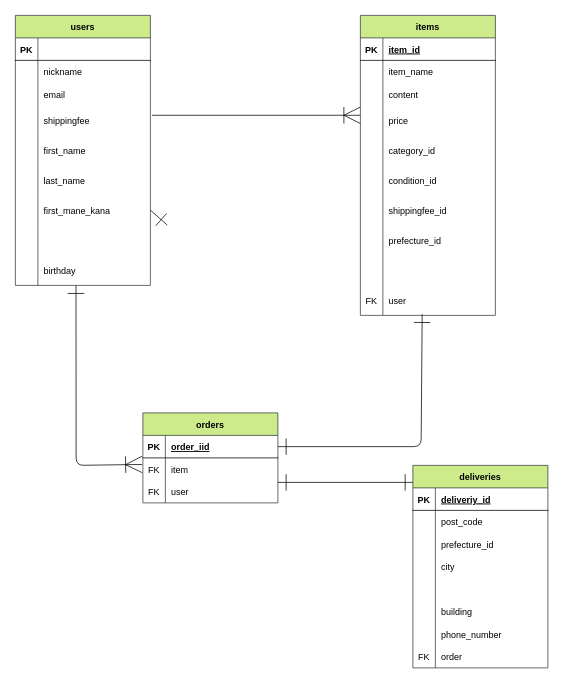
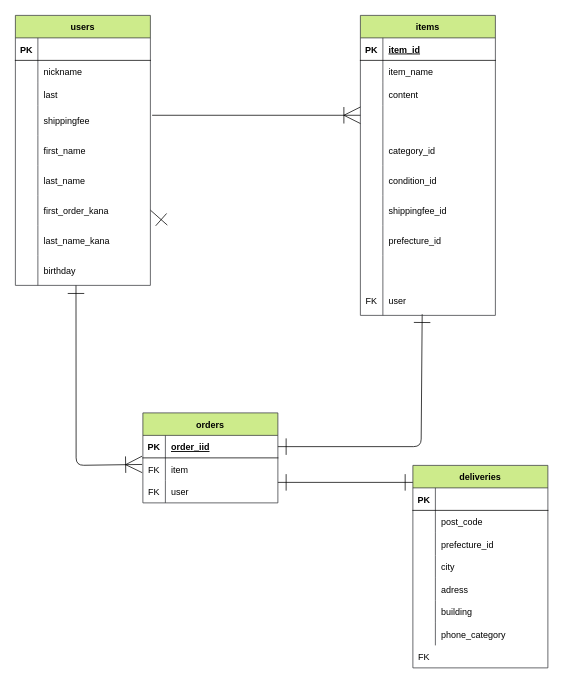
- <mxCell id="54" value="email" style="shape=partialRectangle;connectable=0;fillColor=none;top=0;left=0;bottom=0;right=0;align=left;spacingLeft=6;overflow=hidden;fontColor=#000000;" vertex="1" parent="52"><mxGeometry x="30" width="150" height="30" as="geometry"><mxRectangle width="150" height="30" as="alternateBounds" /></mxGeometry></mxCell>
+ <mxCell id="54" value="last" style="shape=partialRectangle;connectable=0;fillColor=none;top=0;left=0;bottom=0;right=0;align=left;spacingLeft=6;overflow=hidden;fontColor=#000000;" vertex="1" parent="52"><mxGeometry x="30" width="150" height="30" as="geometry"><mxRectangle width="150" height="30" as="alternateBounds" /></mxGeometry></mxCell>
- <mxCell id="28" value="price" style="shape=partialRectangle;connectable=0;fillColor=none;top=0;left=0;bottom=0;right=0;align=left;spacingLeft=6;overflow=hidden;fontColor=#000000;" vertex="1" parent="26"><mxGeometry x="30" width="150" height="40" as="geometry"><mxRectangle width="150" height="40" as="alternateBounds" /></mxGeometry></mxCell>
- <mxCell id="66" value="first_mane_kana" style="shape=partialRectangle;connectable=0;fillColor=none;top=0;left=0;bottom=0;right=0;align=left;spacingLeft=6;overflow=hidden;fontColor=#000000;" vertex="1" parent="64"><mxGeometry x="30" width="150" height="40" as="geometry"><mxRectangle width="150" height="40" as="alternateBounds" /></mxGeometry></mxCell>
+ <mxCell id="66" value="first_order_kana" style="shape=partialRectangle;connectable=0;fillColor=none;top=0;left=0;bottom=0;right=0;align=left;spacingLeft=6;overflow=hidden;fontColor=#000000;" vertex="1" parent="64"><mxGeometry x="30" width="150" height="40" as="geometry"><mxRectangle width="150" height="40" as="alternateBounds" /></mxGeometry></mxCell>
+ <mxCell id="69" value="last_name_kana" style="shape=partialRectangle;connectable=0;fillColor=none;top=0;left=0;bottom=0;right=0;align=left;spacingLeft=6;overflow=hidden;fontColor=#000000;" vertex="1" parent="67"><mxGeometry x="30" width="150" height="40" as="geometry"><mxRectangle width="150" height="40" as="alternateBounds" /></mxGeometry></mxCell>
- <mxCell id="77" value="deliveriy_id" style="shape=partialRectangle;connectable=0;fillColor=none;top=0;left=0;bottom=0;right=0;align=left;spacingLeft=6;fontStyle=5;overflow=hidden;fontColor=#000000;" vertex="1" parent="75"><mxGeometry x="30" width="150" height="30" as="geometry"><mxRectangle width="150" height="30" as="alternateBounds" /></mxGeometry></mxCell>
+ <mxCell id="89" value="adress" style="shape=partialRectangle;connectable=0;fillColor=none;top=0;left=0;bottom=0;right=0;align=left;spacingLeft=6;overflow=hidden;fontColor=#000000;" vertex="1" parent="87"><mxGeometry x="30" width="150" height="30" as="geometry"><mxRectangle width="150" height="30" as="alternateBounds" /></mxGeometry></mxCell>
- <mxCell id="95" value="phone_number" style="shape=partialRectangle;connectable=0;fillColor=none;top=0;left=0;bottom=0;right=0;align=left;spacingLeft=6;overflow=hidden;fontColor=#000000;" vertex="1" parent="93"><mxGeometry x="30" width="150" height="30" as="geometry"><mxRectangle width="150" height="30" as="alternateBounds" /></mxGeometry></mxCell>
+ <mxCell id="95" value="phone_category" style="shape=partialRectangle;connectable=0;fillColor=none;top=0;left=0;bottom=0;right=0;align=left;spacingLeft=6;overflow=hidden;fontColor=#000000;" vertex="1" parent="93"><mxGeometry x="30" width="150" height="30" as="geometry"><mxRectangle width="150" height="30" as="alternateBounds" /></mxGeometry></mxCell>
- <mxCell id="98" value="order" style="shape=partialRectangle;connectable=0;fillColor=none;top=0;left=0;bottom=0;right=0;align=left;spacingLeft=6;overflow=hidden;fontColor=#000000;" vertex="1" parent="96"><mxGeometry x="30" width="150" height="30" as="geometry"><mxRectangle width="150" height="30" as="alternateBounds" /></mxGeometry></mxCell>
